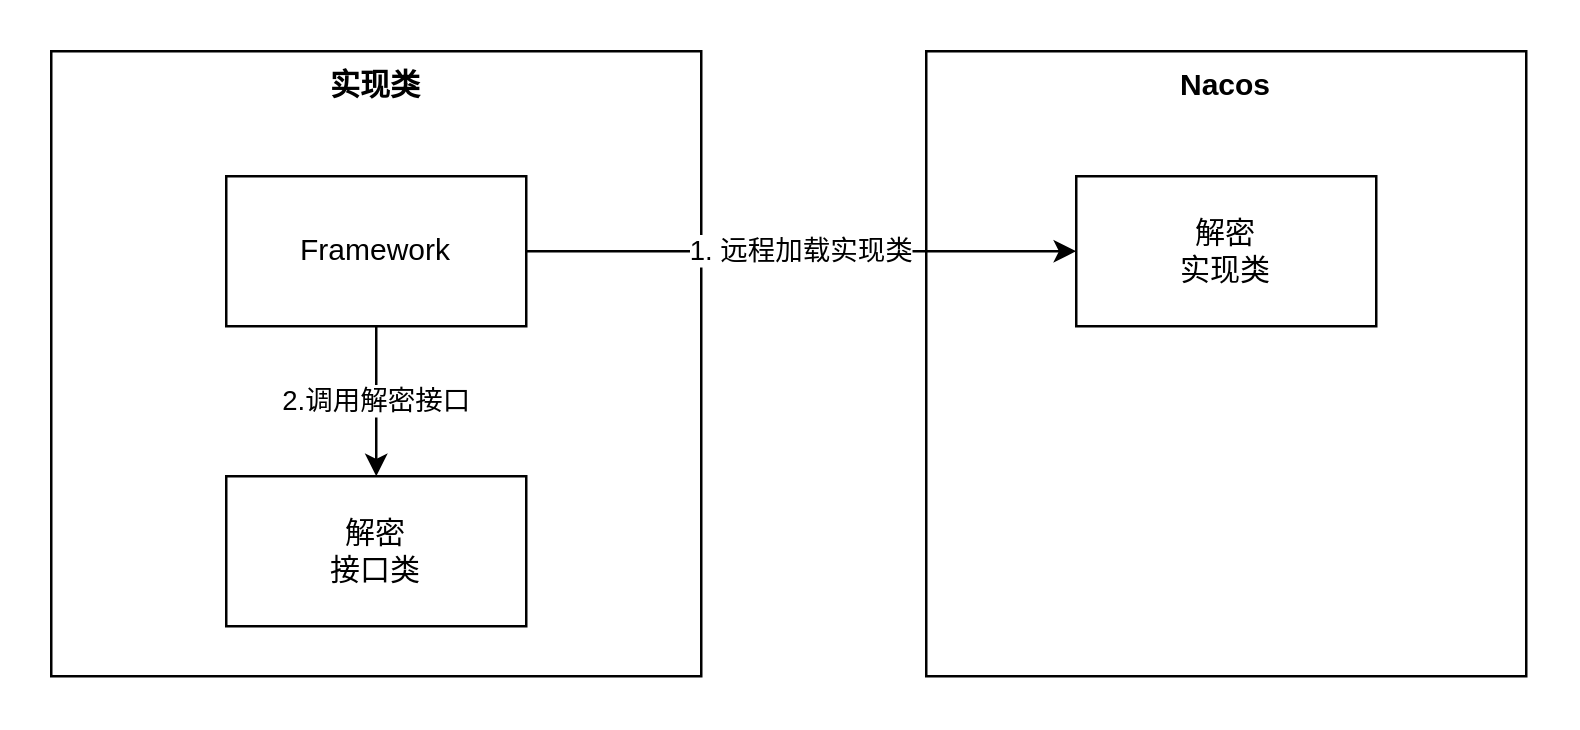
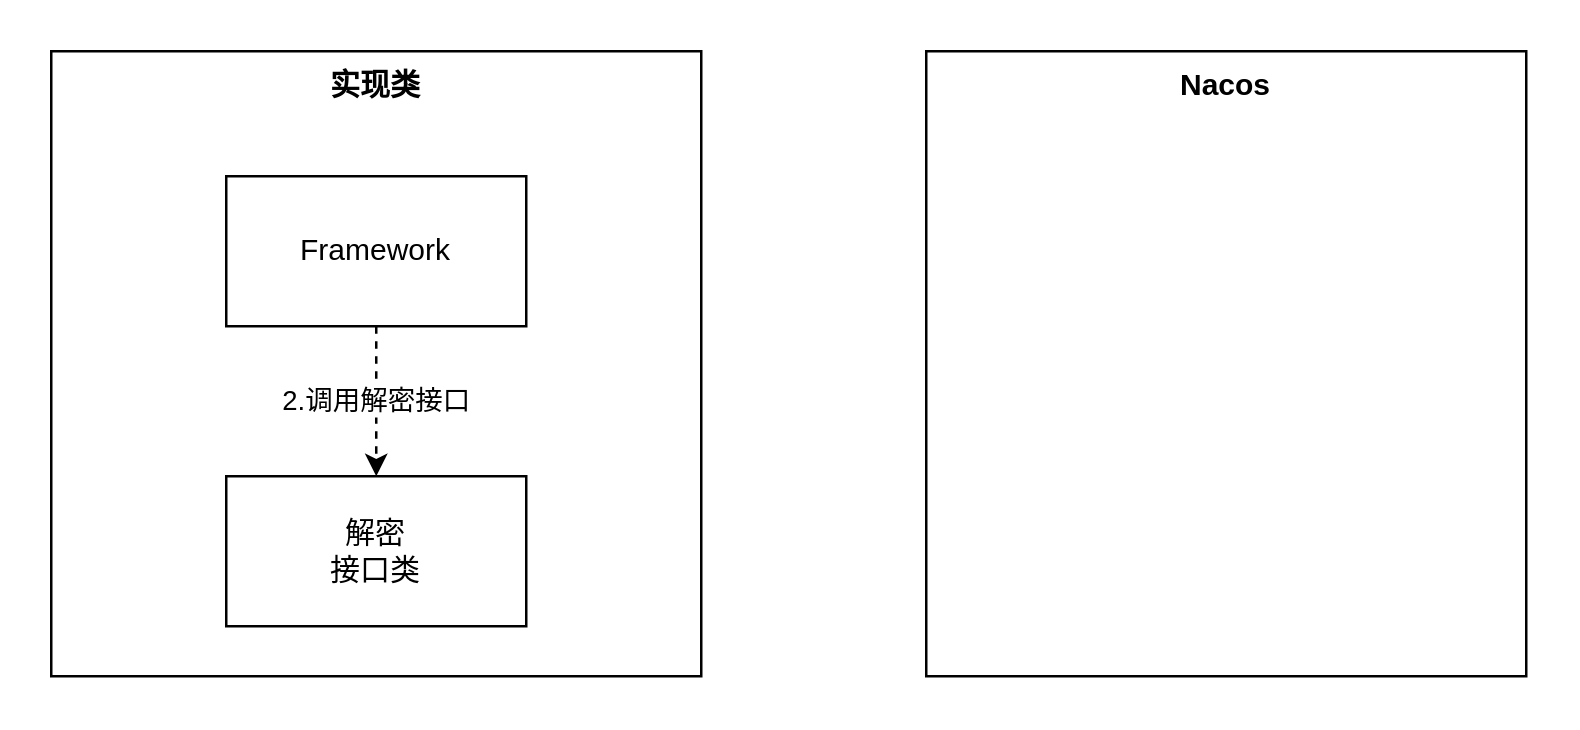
- <mxCell id="5" value="1. 远程加载实现类" style="edgeStyle=orthogonalEdgeStyle;rounded=0;orthogonalLoop=1;jettySize=auto;html=1;entryX=0;entryY=0.5;entryDx=0;entryDy=0;" edge="1" parent="1" source="6" target="8"><mxGeometry relative="1" as="geometry"><mxPoint x="290" y="100" as="targetPoint" /></mxGeometry></mxCell>
- <mxCell id="8" value="解密&lt;br&gt;实现类" style="rounded=0;whiteSpace=wrap;html=1;" vertex="1" parent="1"><mxGeometry x="430" y="70" width="120" height="60" as="geometry" /></mxCell>
- <mxCell id="4" value="2.调用解密接口" style="edgeStyle=orthogonalEdgeStyle;rounded=0;orthogonalLoop=1;jettySize=auto;html=1;" edge="1" parent="1" source="6" target="7"><mxGeometry relative="1" as="geometry" /></mxCell>
+ <mxCell id="4" value="2.调用解密接口" style="edgeStyle=orthogonalEdgeStyle;rounded=0;orthogonalLoop=1;jettySize=auto;html=1;dashed=1;" edge="1" parent="1" source="6" target="7"><mxGeometry relative="1" as="geometry" /></mxCell>
